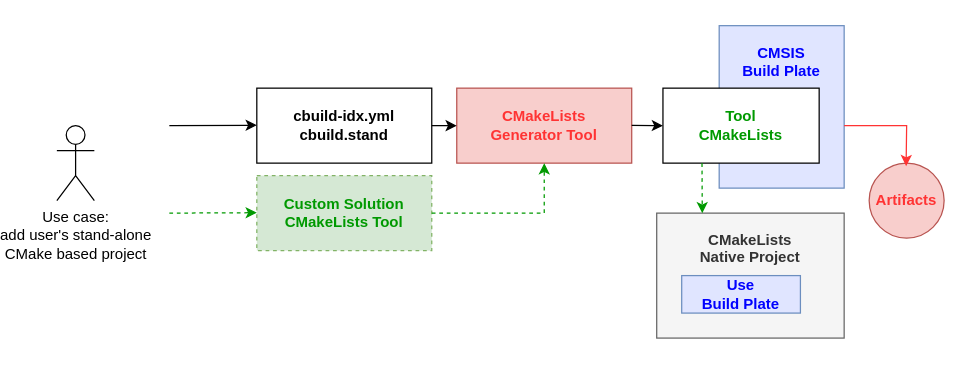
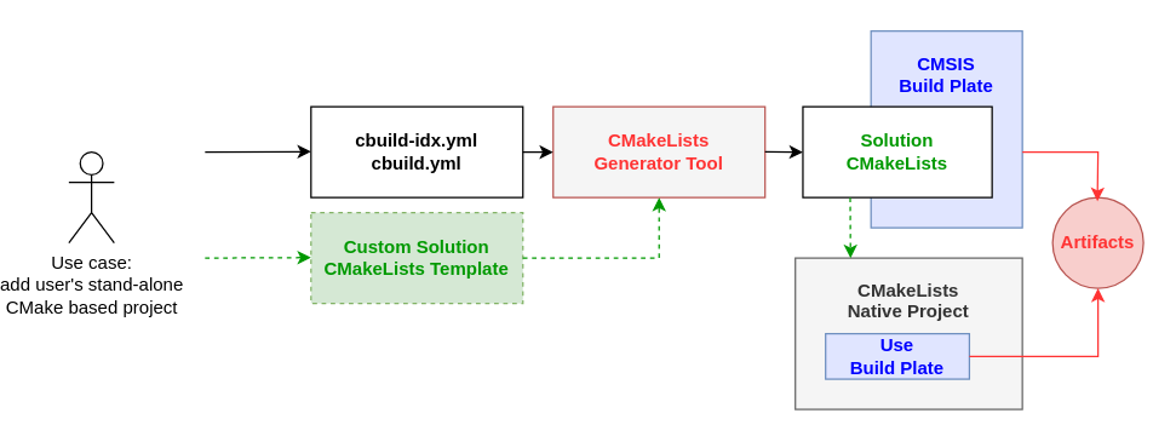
- <mxCell id="5" value="&lt;b&gt;cbuild-idx.yml&lt;br&gt;cbuild.stand&lt;/b&gt;" style="rounded=0;whiteSpace=wrap;html=1;fillStyle=solid;" parent="1" vertex="1"><mxGeometry x="180" y="70" width="140" height="60" as="geometry" /></mxCell>
+ <mxCell id="5" value="&lt;b&gt;cbuild-idx.yml&lt;br&gt;cbuild.yml&lt;/b&gt;" style="rounded=0;whiteSpace=wrap;html=1;fillStyle=solid;" parent="1" vertex="1"><mxGeometry x="180" y="70" width="140" height="60" as="geometry" /></mxCell>
- <mxCell id="6" value="&lt;b&gt;&lt;font color=&quot;#ff3333&quot;&gt;CMakeLists&lt;br&gt;Generator Tool&lt;/font&gt;&lt;br&gt;&lt;/b&gt;" style="rounded=0;whiteSpace=wrap;html=1;fillColor=#f8cecc;strokeColor=#b85450;" parent="1" vertex="1"><mxGeometry x="340" y="70" width="140" height="60" as="geometry" /></mxCell>
+ <mxCell id="6" value="&lt;b&gt;&lt;font color=&quot;#ff3333&quot;&gt;CMakeLists&lt;br&gt;Generator Tool&lt;/font&gt;&lt;br&gt;&lt;/b&gt;" style="rounded=0;whiteSpace=wrap;html=1;fillColor=#f5f5f5;strokeColor=#b85450;" parent="1" vertex="1"><mxGeometry x="340" y="70" width="140" height="60" as="geometry" /></mxCell>
- <mxCell id="9" value="&lt;font color=&quot;#009900&quot;&gt;&lt;b&gt;Tool&lt;br&gt;CMakeLists&lt;/b&gt;&lt;/font&gt;" style="rounded=0;whiteSpace=wrap;html=1;strokeColor=#000000;" parent="1" vertex="1"><mxGeometry x="505" y="70" width="125" height="60" as="geometry" /></mxCell>
+ <mxCell id="9" value="&lt;font color=&quot;#009900&quot;&gt;&lt;b&gt;Solution&lt;br&gt;CMakeLists&lt;/b&gt;&lt;/font&gt;" style="rounded=0;whiteSpace=wrap;html=1;strokeColor=#000000;" parent="1" vertex="1"><mxGeometry x="505" y="70" width="125" height="60" as="geometry" /></mxCell>
- <mxCell id="16" value="&lt;font color=&quot;#009900&quot;&gt;&lt;b&gt;Custom Solution CMakeLists Tool&lt;/b&gt;&lt;/font&gt;" style="rounded=0;whiteSpace=wrap;html=1;dashed=1;strokeColor=#82b366;fillColor=#d5e8d4;" vertex="1" parent="1"><mxGeometry x="180" y="140" width="140" height="60" as="geometry" /></mxCell>
+ <mxCell id="16" value="&lt;font color=&quot;#009900&quot;&gt;&lt;b&gt;Custom Solution CMakeLists Template&lt;/b&gt;&lt;/font&gt;" style="rounded=0;whiteSpace=wrap;html=1;dashed=1;strokeColor=#82b366;fillColor=#d5e8d4;" vertex="1" parent="1"><mxGeometry x="180" y="140" width="140" height="60" as="geometry" /></mxCell>
+ <mxCell id="15" value="" style="endArrow=classic;html=1;rounded=0;entryX=0.5;entryY=1;entryDx=0;entryDy=0;strokeColor=#FF3333;exitX=1;exitY=0.5;exitDx=0;exitDy=0;" parent="1" source="8" target="10" edge="1"><mxGeometry width="50" height="50" relative="1" as="geometry"><mxPoint x="660" y="110" as="sourcePoint" /><mxPoint x="710" y="142" as="targetPoint" /><Array as="points"><mxPoint x="700" y="235" /></Array></mxGeometry></mxCell>
